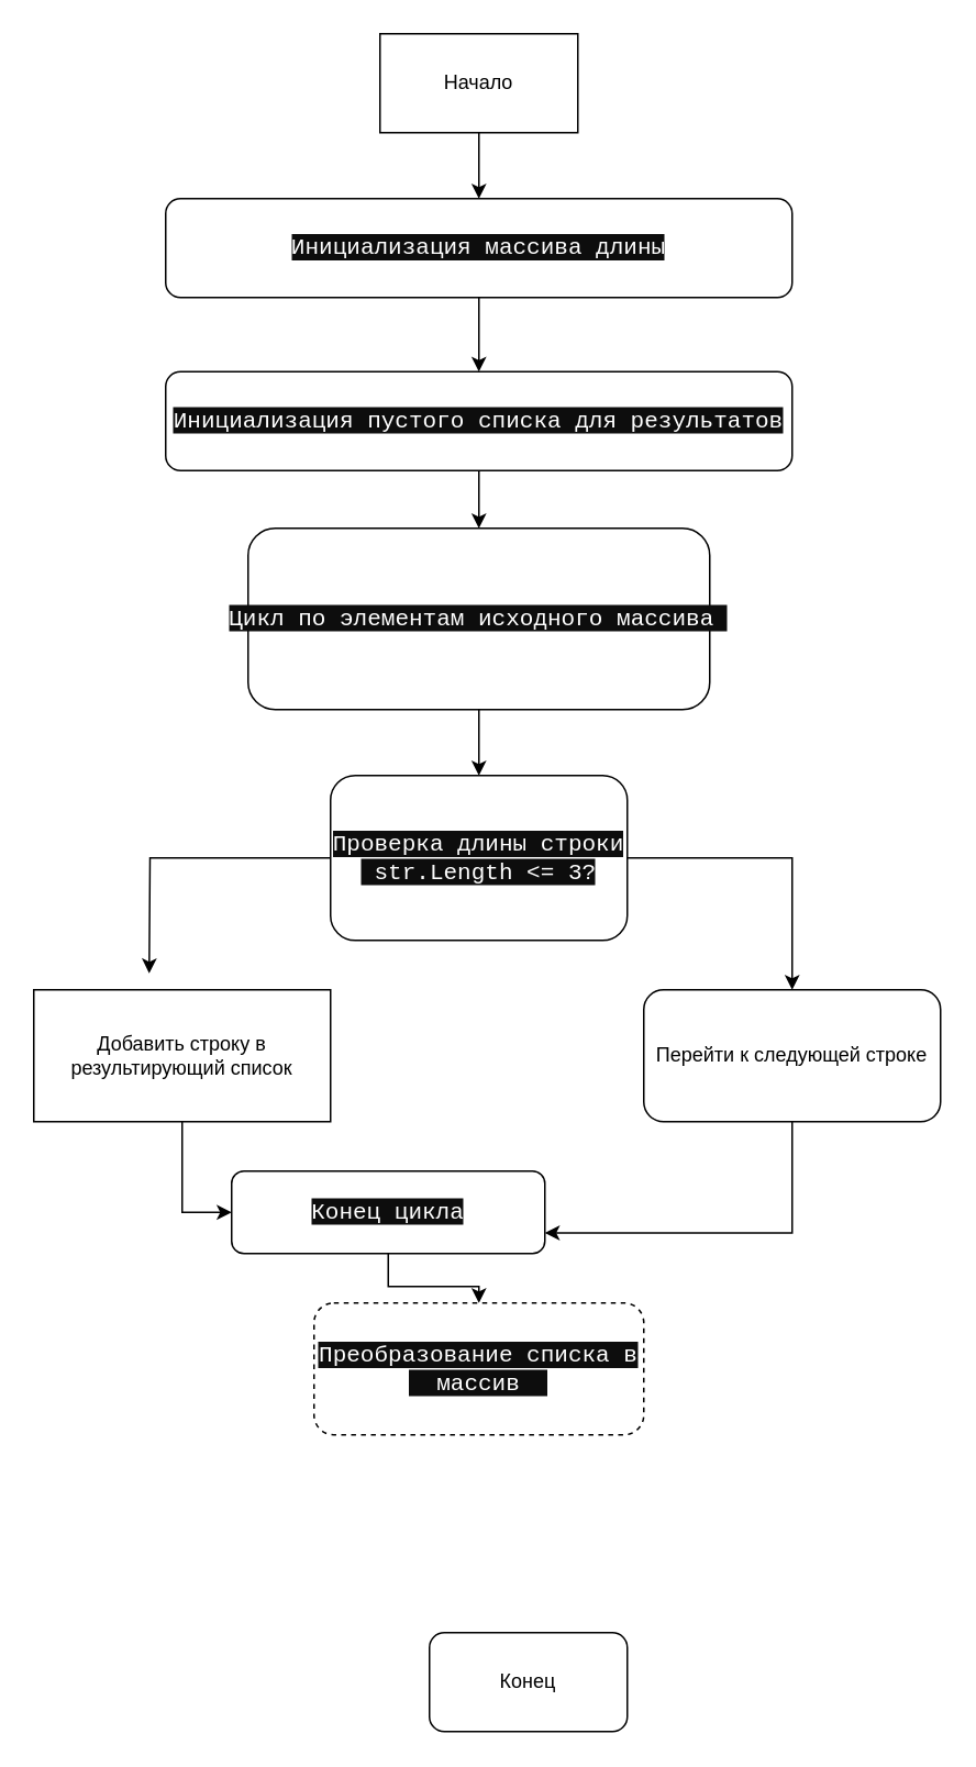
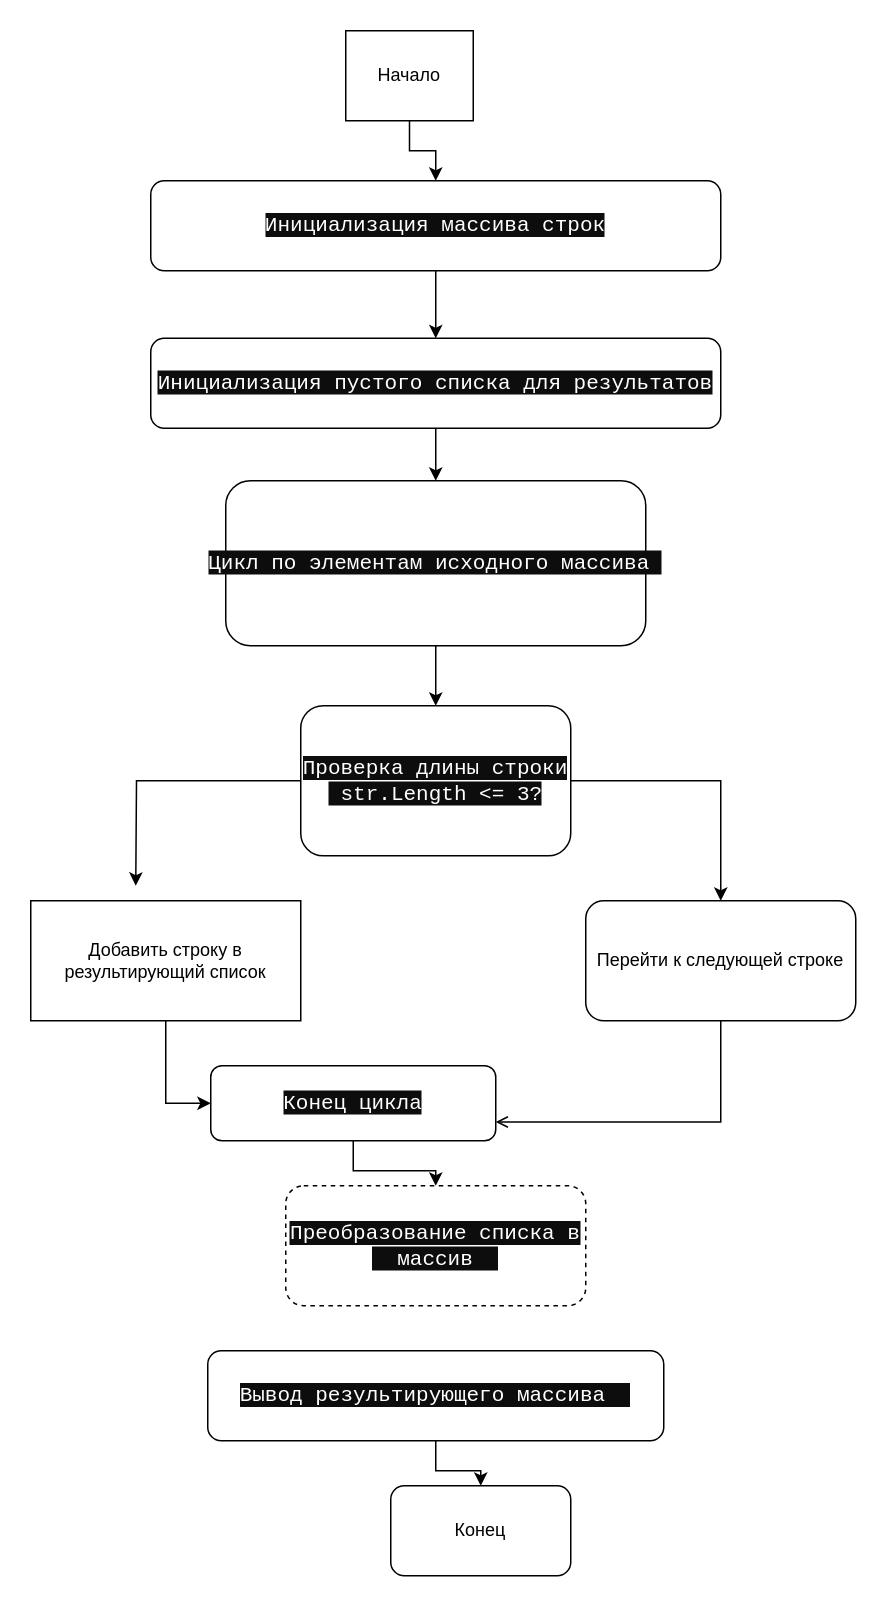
- <mxCell id="3" value="Начало" style="rounded=0;whiteSpace=wrap;html=1;" vertex="1" parent="1"><mxGeometry x="230" y="20" width="120" height="60" as="geometry" /></mxCell>
+ <mxCell id="3" value="Начало" style="rounded=0;whiteSpace=wrap;html=1;" vertex="1" parent="1"><mxGeometry x="230" y="20" width="85" height="60" as="geometry" /></mxCell>
- <mxCell id="5" value="&lt;span style=&quot;color: rgb(255, 255, 255); font-family: ui-monospace, SFMono-Regular, &amp;quot;SF Mono&amp;quot;, Menlo, Consolas, &amp;quot;Liberation Mono&amp;quot;, monospace; font-size: 14px; text-align: left; white-space: pre; background-color: rgb(13, 13, 13);&quot;&gt;Инициализация массива длины&lt;/span&gt;" style="rounded=1;whiteSpace=wrap;html=1;" vertex="1" parent="1"><mxGeometry x="100" y="120" width="380" height="60" as="geometry" /></mxCell>
+ <mxCell id="5" value="&lt;span style=&quot;color: rgb(255, 255, 255); font-family: ui-monospace, SFMono-Regular, &amp;quot;SF Mono&amp;quot;, Menlo, Consolas, &amp;quot;Liberation Mono&amp;quot;, monospace; font-size: 14px; text-align: left; white-space: pre; background-color: rgb(13, 13, 13);&quot;&gt;Инициализация массива строк&lt;/span&gt;" style="rounded=1;whiteSpace=wrap;html=1;" vertex="1" parent="1"><mxGeometry x="100" y="120" width="380" height="60" as="geometry" /></mxCell>
- <mxCell id="16" style="edgeStyle=orthogonalEdgeStyle;rounded=0;orthogonalLoop=1;jettySize=auto;html=1;exitX=0.5;exitY=1;exitDx=0;exitDy=0;entryX=1;entryY=0.75;entryDx=0;entryDy=0;" edge="1" parent="1" source="17" target="19"><mxGeometry relative="1" as="geometry" /></mxCell>
+ <mxCell id="16" style="edgeStyle=orthogonalEdgeStyle;rounded=0;orthogonalLoop=1;jettySize=auto;html=1;exitX=0.5;exitY=1;exitDx=0;exitDy=0;entryX=1;entryY=0.75;entryDx=0;entryDy=0;endArrow=open;" edge="1" parent="1" source="17" target="19"><mxGeometry relative="1" as="geometry" /></mxCell>
+ <mxCell id="22" value="&lt;span style=&quot;color: rgb(255, 255, 255); font-family: ui-monospace, SFMono-Regular, &amp;quot;SF Mono&amp;quot;, Menlo, Consolas, &amp;quot;Liberation Mono&amp;quot;, monospace; font-size: 14px; text-align: left; white-space: pre; background-color: rgb(13, 13, 13);&quot;&gt;Вывод результирующего массива  &lt;/span&gt;" style="rounded=1;whiteSpace=wrap;html=1;" vertex="1" parent="1"><mxGeometry x="138" y="900" width="304" height="60" as="geometry" /></mxCell>
+ <mxCell id="21" value="" style="edgeStyle=orthogonalEdgeStyle;rounded=0;orthogonalLoop=1;jettySize=auto;html=1;" edge="1" parent="1" source="22" target="23"><mxGeometry relative="1" as="geometry" /></mxCell>
